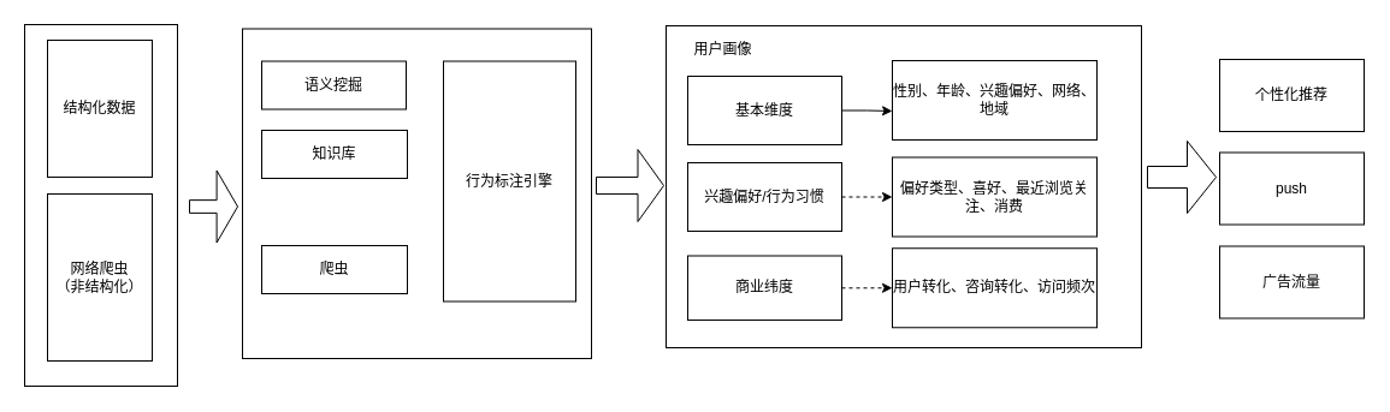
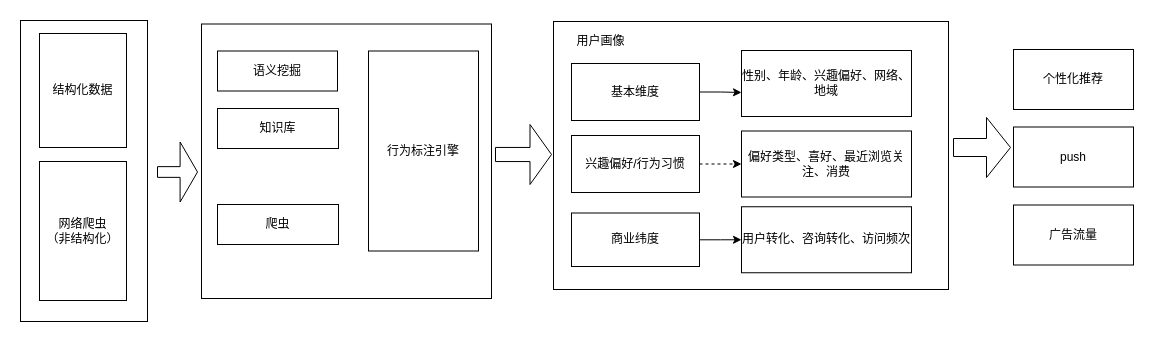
- <mxCell id="18" style="edgeStyle=orthogonalEdgeStyle;rounded=0;orthogonalLoop=1;jettySize=auto;html=1;entryX=0;entryY=0.5;entryDx=0;entryDy=0;dashed=1;" edge="1" parent="7" source="12" target="17"><mxGeometry relative="1" as="geometry" /></mxCell>
+ <mxCell id="18" style="edgeStyle=orthogonalEdgeStyle;rounded=0;orthogonalLoop=1;jettySize=auto;html=1;entryX=0;entryY=0.5;entryDx=0;entryDy=0;" edge="1" parent="7" source="12" target="17"><mxGeometry relative="1" as="geometry" /></mxCell>
